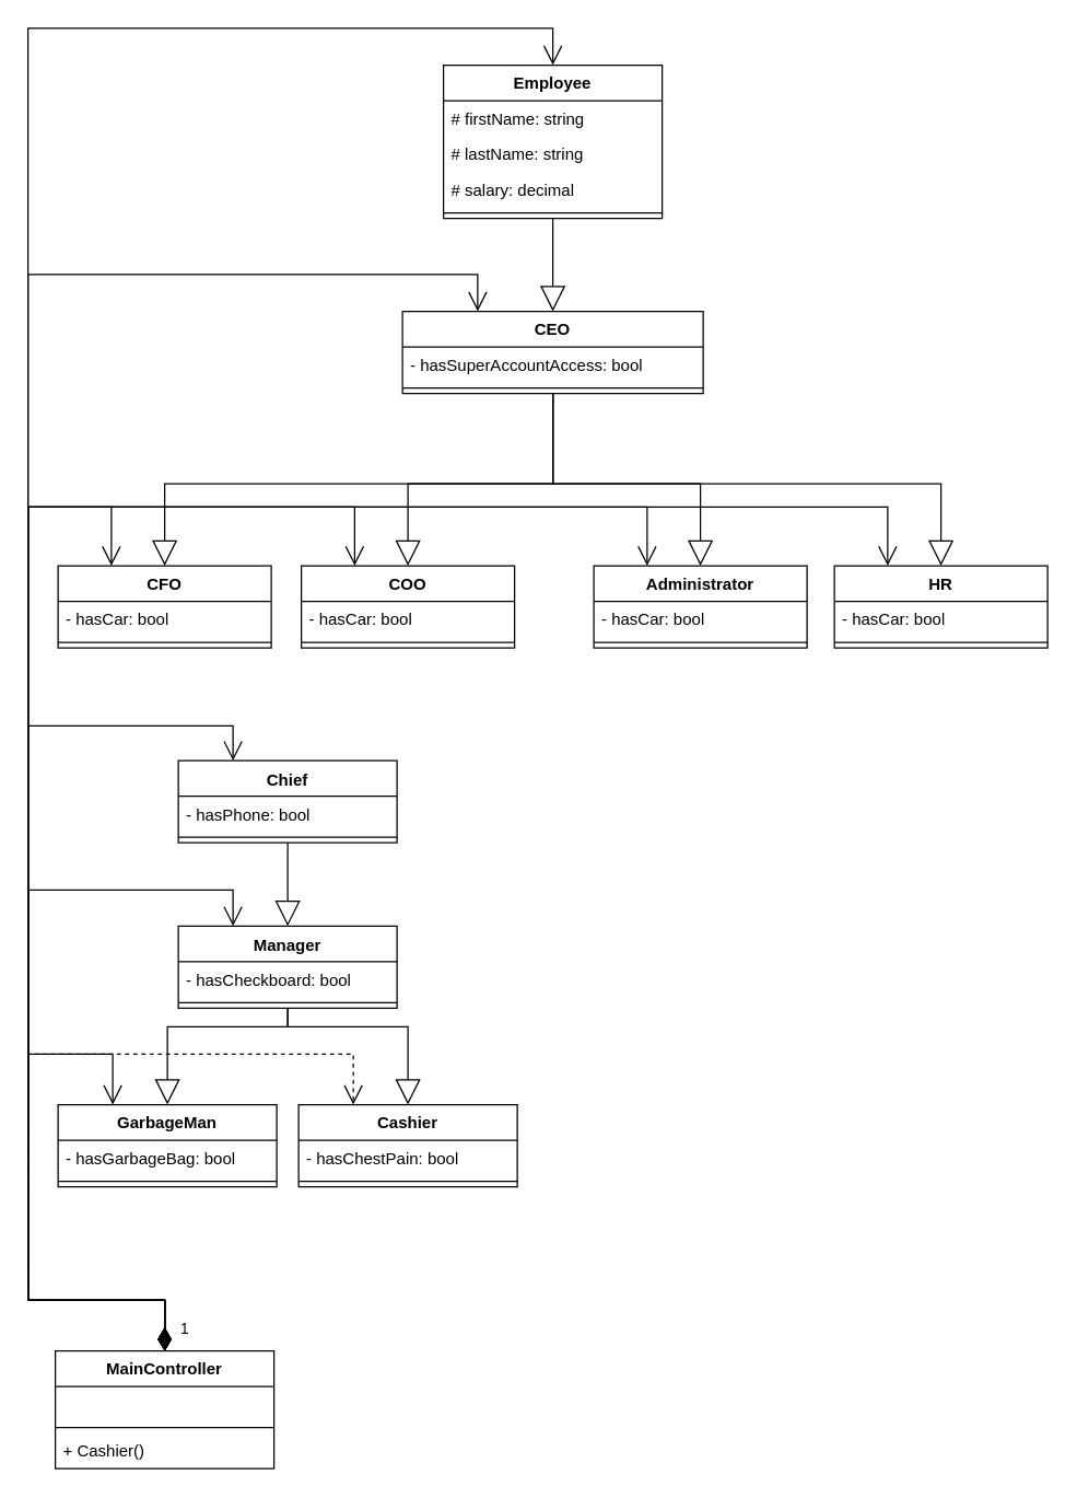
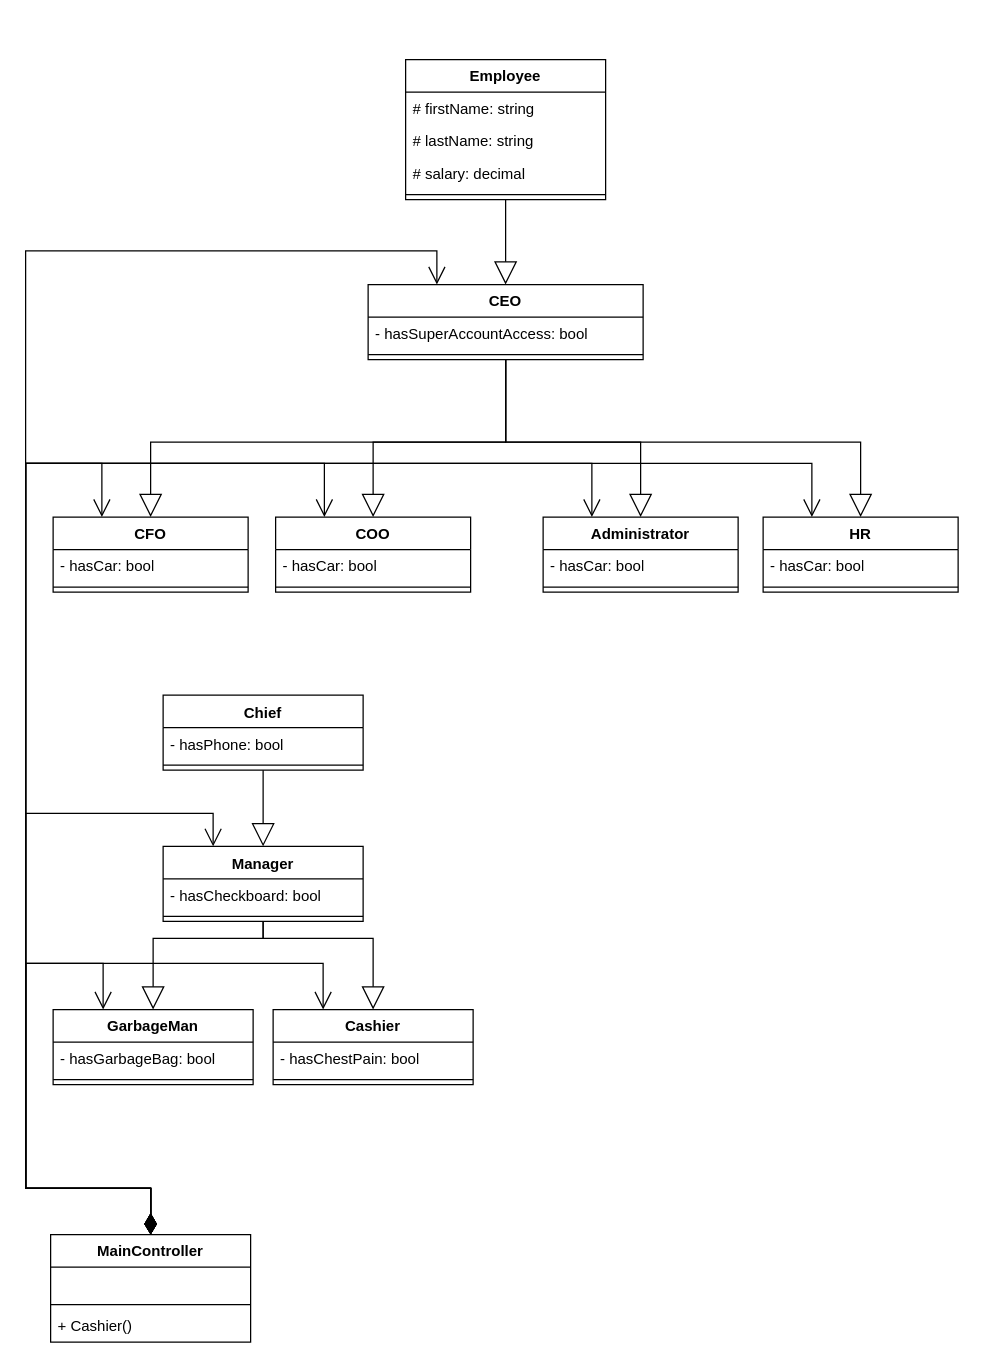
- <mxCell id="46" value="1" style="endArrow=open;html=1;endSize=12;startArrow=diamondThin;startSize=14;startFill=1;edgeStyle=orthogonalEdgeStyle;align=left;verticalAlign=bottom;rounded=0;exitX=0.5;exitY=0;exitDx=0;exitDy=0;entryX=0.5;entryY=0;entryDx=0;entryDy=0;" edge="1" parent="1" source="42" target="2"><mxGeometry x="-0.991" y="-10" relative="1" as="geometry"><mxPoint x="240" y="957" as="sourcePoint" /><mxPoint x="220" y="367" as="targetPoint" /><Array as="points"><mxPoint x="120" y="950" /><mxPoint x="20" y="950" /><mxPoint x="20" y="20" /><mxPoint x="404" y="20" /></Array><mxPoint as="offset" /></mxGeometry></mxCell>
- <mxCell id="52" value="" style="endArrow=open;html=1;endSize=12;startArrow=diamondThin;startSize=14;startFill=1;edgeStyle=orthogonalEdgeStyle;align=left;verticalAlign=bottom;rounded=0;exitX=0.5;exitY=0;exitDx=0;exitDy=0;entryX=0.25;entryY=0;entryDx=0;entryDy=0;" edge="1" parent="1" source="42" target="16"><mxGeometry x="-1" y="3" relative="1" as="geometry"><mxPoint x="330" y="1060" as="sourcePoint" /><mxPoint x="490" y="1060" as="targetPoint" /><Array as="points"><mxPoint x="120" y="950" /><mxPoint x="20" y="950" /><mxPoint x="20" y="530" /><mxPoint x="170" y="530" /></Array></mxGeometry></mxCell>
- <mxCell id="55" value="" style="endArrow=open;html=1;endSize=12;startArrow=diamondThin;startSize=14;startFill=1;edgeStyle=orthogonalEdgeStyle;align=left;verticalAlign=bottom;rounded=0;exitX=0.5;exitY=0;exitDx=0;exitDy=0;entryX=0.25;entryY=0;entryDx=0;entryDy=0;dashed=1;" edge="1" parent="1" source="42" target="25"><mxGeometry x="-1" y="3" relative="1" as="geometry"><mxPoint x="360" y="1090" as="sourcePoint" /><mxPoint x="520" y="1090" as="targetPoint" /><Array as="points"><mxPoint x="120" y="950" /><mxPoint x="20" y="950" /><mxPoint x="20" y="770" /><mxPoint x="258" y="770" /></Array></mxGeometry></mxCell>
+ <mxCell id="55" value="" style="endArrow=open;html=1;endSize=12;startArrow=diamondThin;startSize=14;startFill=1;edgeStyle=orthogonalEdgeStyle;align=left;verticalAlign=bottom;rounded=0;exitX=0.5;exitY=0;exitDx=0;exitDy=0;entryX=0.25;entryY=0;entryDx=0;entryDy=0;" edge="1" parent="1" source="42" target="25"><mxGeometry x="-1" y="3" relative="1" as="geometry"><mxPoint x="360" y="1090" as="sourcePoint" /><mxPoint x="520" y="1090" as="targetPoint" /><Array as="points"><mxPoint x="120" y="950" /><mxPoint x="20" y="950" /><mxPoint x="20" y="770" /><mxPoint x="258" y="770" /></Array></mxGeometry></mxCell>
